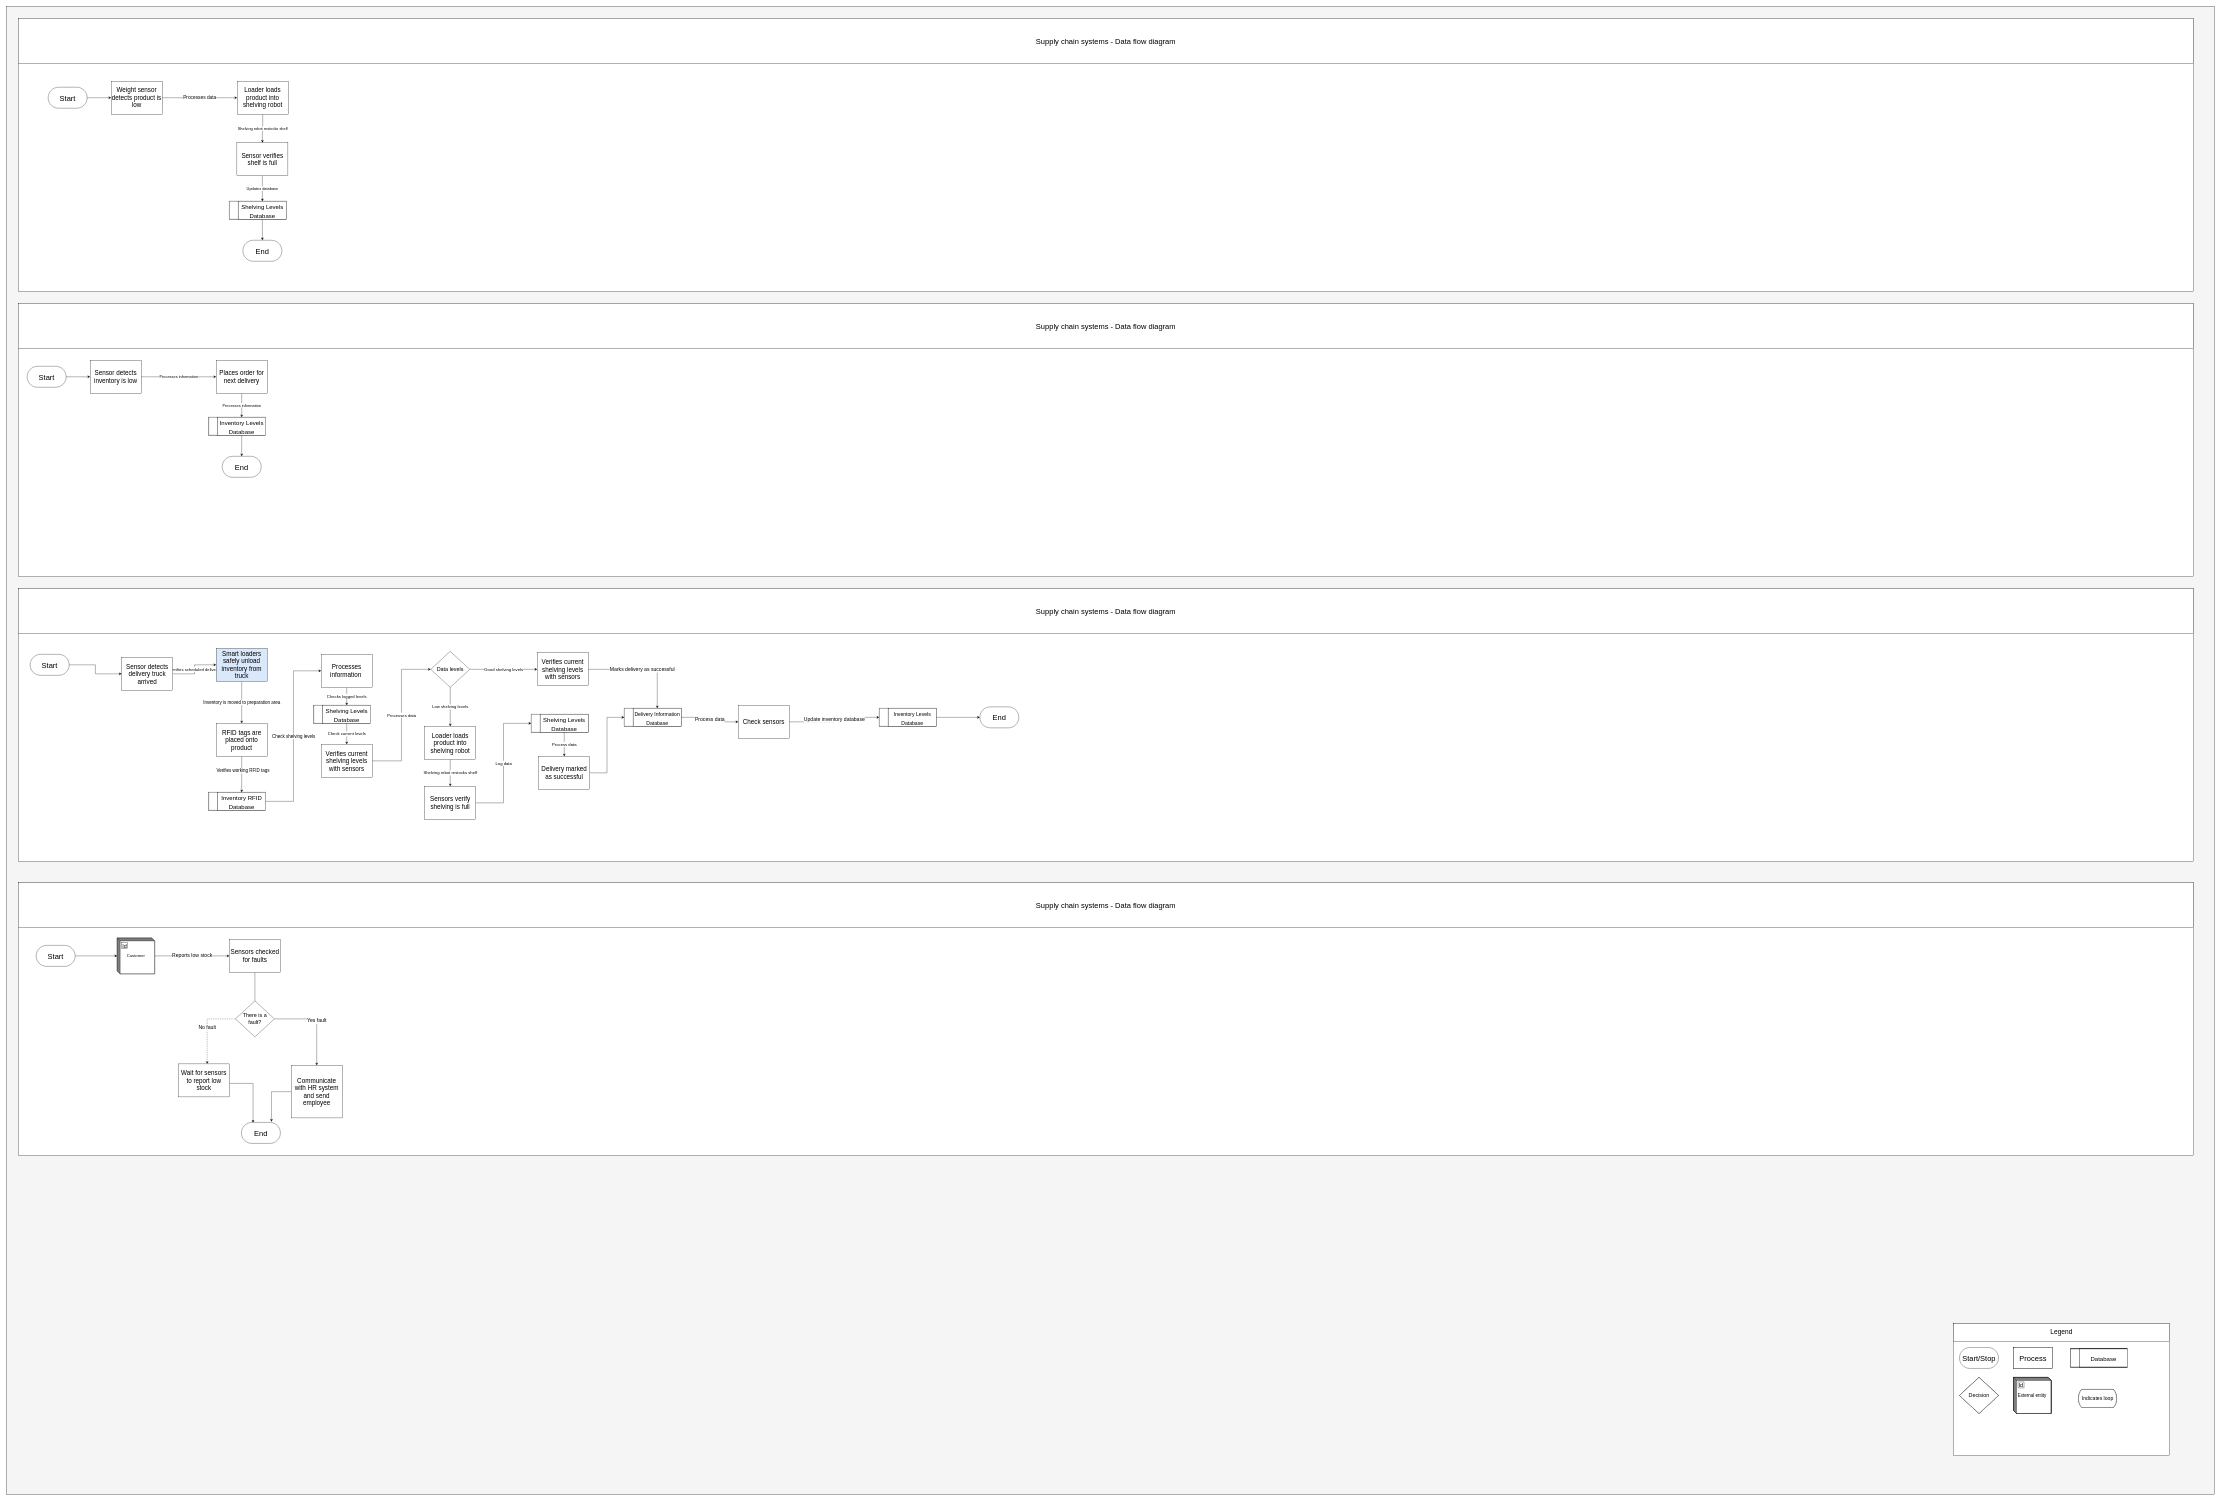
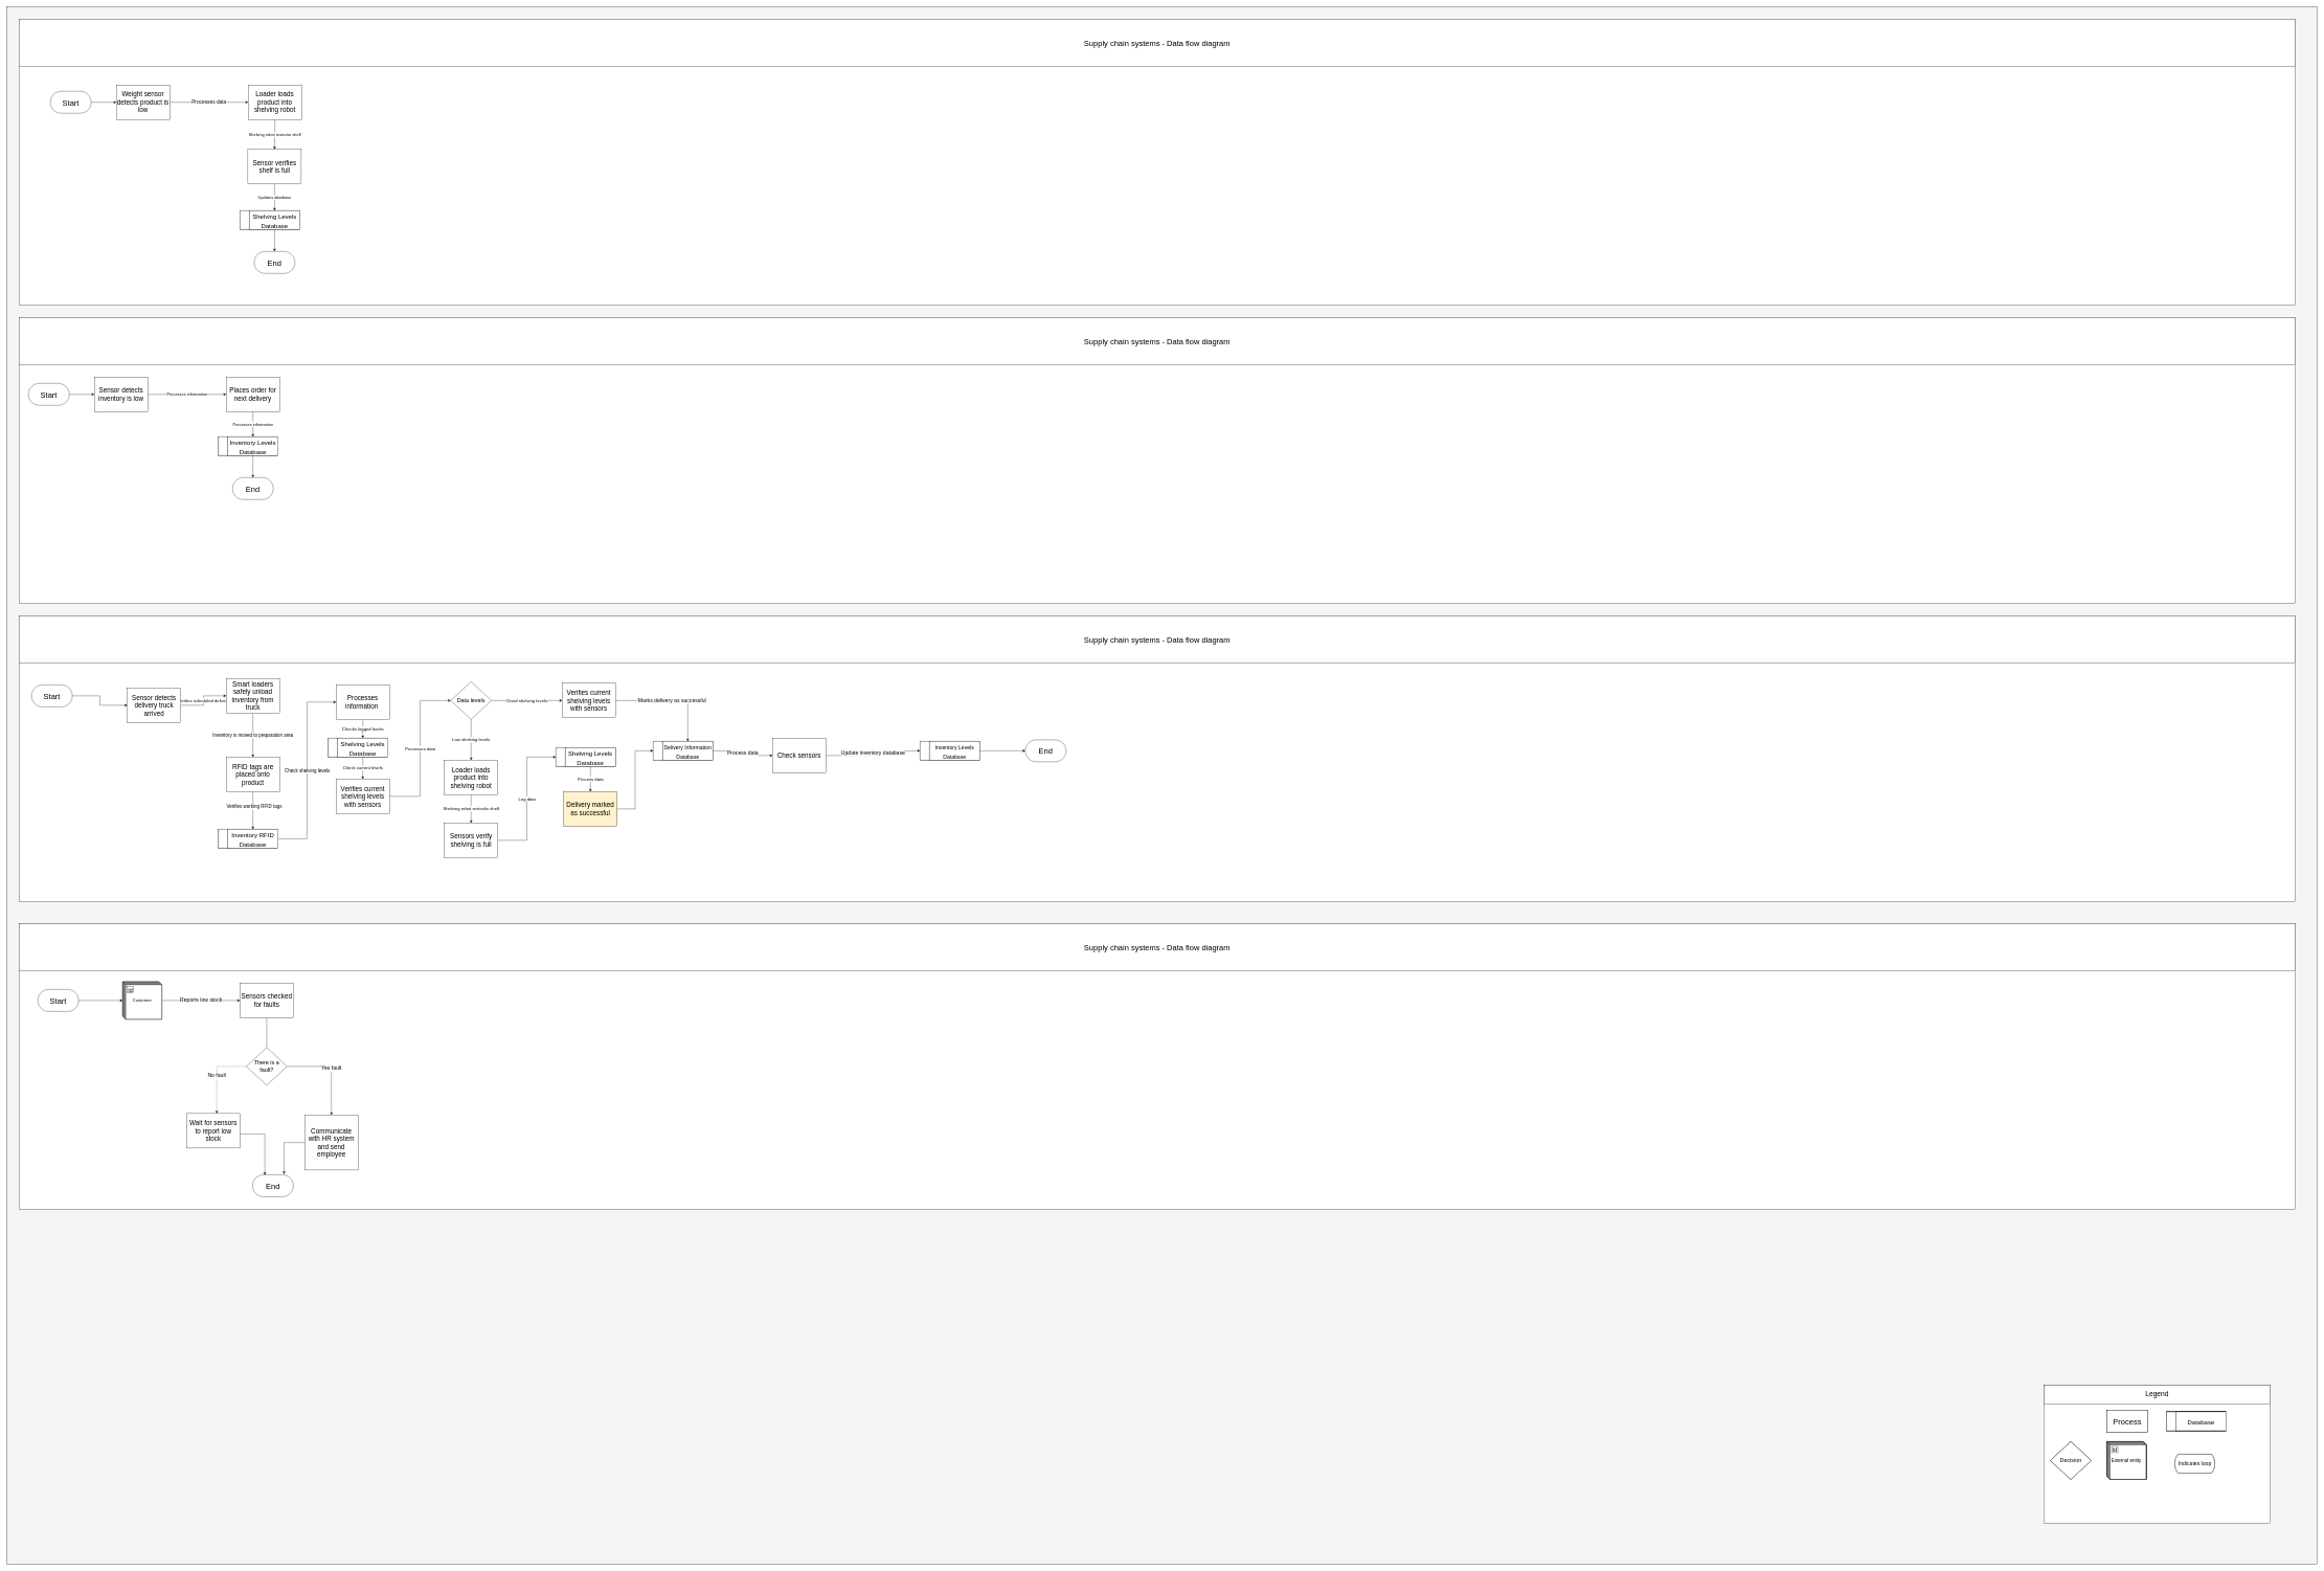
- <mxCell id="72" value="Smart loaders safely unload inventory from truck" style="html=1;dashed=0;whitespace=wrap;fontSize=21;whiteSpace=wrap;fillColor=#dae8fc;" vertex="1" parent="1"><mxGeometry x="720" y="2160" width="170" height="110" as="geometry" /></mxCell>
+ <mxCell id="72" value="Smart loaders safely unload inventory from truck" style="html=1;dashed=0;whitespace=wrap;fontSize=21;whiteSpace=wrap;" vertex="1" parent="1"><mxGeometry x="720" y="2160" width="170" height="110" as="geometry" /></mxCell>
- <mxCell id="104" value="Delivery marked as successful" style="html=1;dashed=0;whitespace=wrap;fontSize=21;whiteSpace=wrap;" vertex="1" parent="1"><mxGeometry x="1795" y="2520" width="170" height="110" as="geometry" /></mxCell>
+ <mxCell id="104" value="Delivery marked as successful" style="html=1;dashed=0;whitespace=wrap;fontSize=21;whiteSpace=wrap;fillColor=#fff2cc;" vertex="1" parent="1"><mxGeometry x="1795" y="2520" width="170" height="110" as="geometry" /></mxCell>
- <mxCell id="11" value="Start/Stop" style="html=1;dashed=0;whitespace=wrap;shape=mxgraph.dfd.start;fontSize=25;whiteSpace=wrap;" parent="9" vertex="1"><mxGeometry x="20" y="80" width="130" height="70" as="geometry" /></mxCell>
